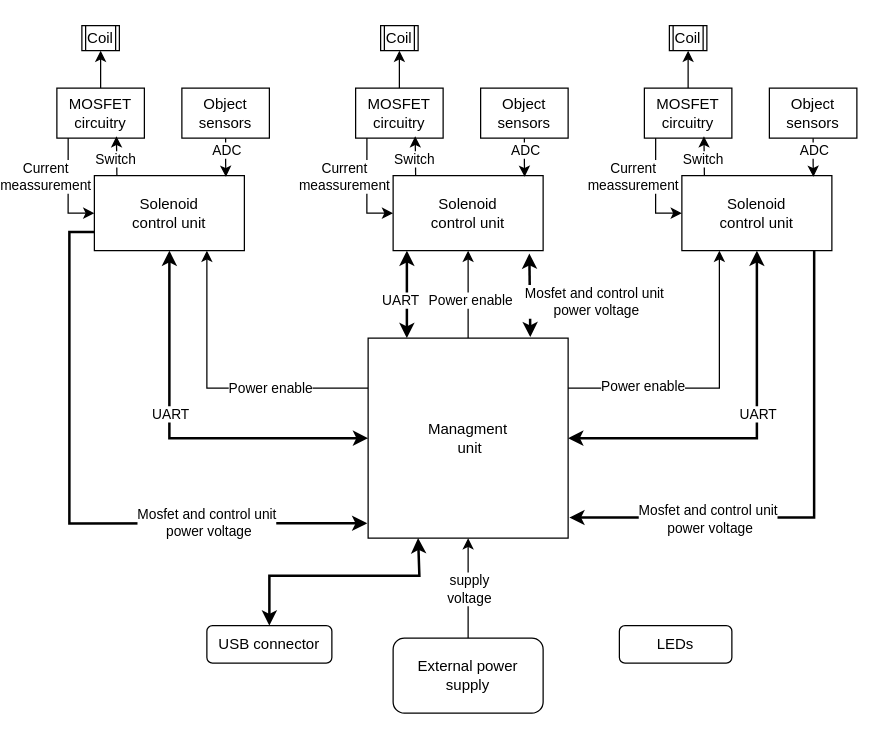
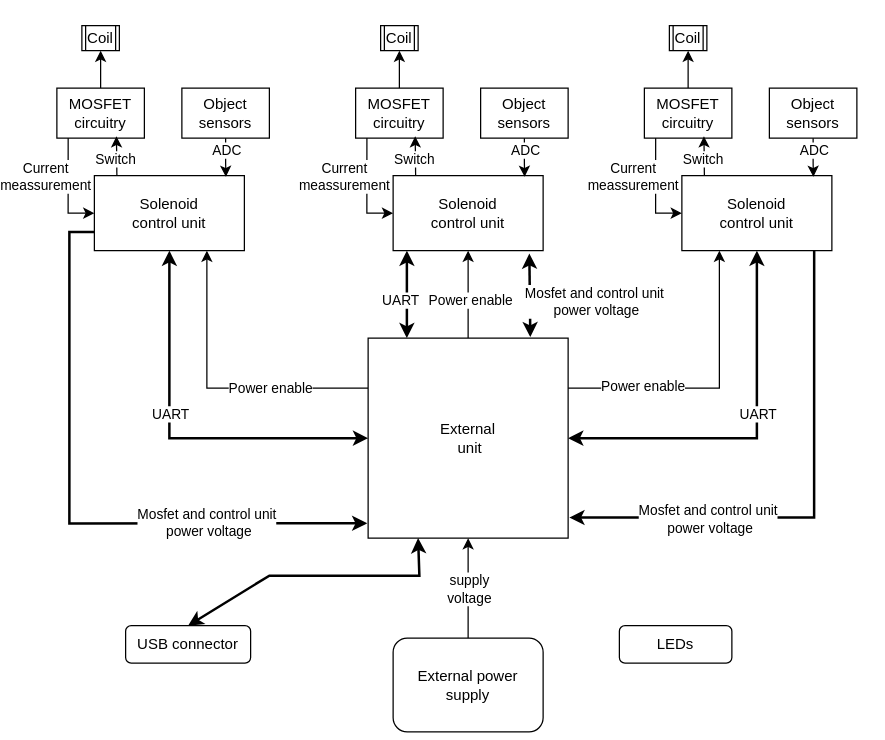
- <mxCell id="6" value="Managment&lt;br&gt;&amp;nbsp;unit" style="rounded=0;whiteSpace=wrap;html=1;" vertex="1" parent="1"><mxGeometry x="269" y="270" width="160" height="160" as="geometry" /></mxCell>
+ <mxCell id="6" value="External&lt;br&gt;&amp;nbsp;unit" style="rounded=0;whiteSpace=wrap;html=1;" vertex="1" parent="1"><mxGeometry x="269" y="270" width="160" height="160" as="geometry" /></mxCell>
- <mxCell id="54" value="USB connector" style="rounded=1;whiteSpace=wrap;html=1;" vertex="1" parent="1"><mxGeometry x="140" y="500" width="100" height="30" as="geometry" /></mxCell>
+ <mxCell id="54" value="USB connector" style="rounded=1;whiteSpace=wrap;html=1;" vertex="1" parent="1"><mxGeometry x="75" y="500" width="100" height="30" as="geometry" /></mxCell>
- <mxCell id="59" value="External power&lt;br&gt;supply" style="rounded=1;whiteSpace=wrap;html=1;" vertex="1" parent="1"><mxGeometry x="289" y="510" width="120" height="60" as="geometry" /></mxCell>
+ <mxCell id="59" value="External power&lt;br&gt;supply" style="rounded=1;whiteSpace=wrap;html=1;" vertex="1" parent="1"><mxGeometry x="289" y="510" width="120" height="75" as="geometry" /></mxCell>
